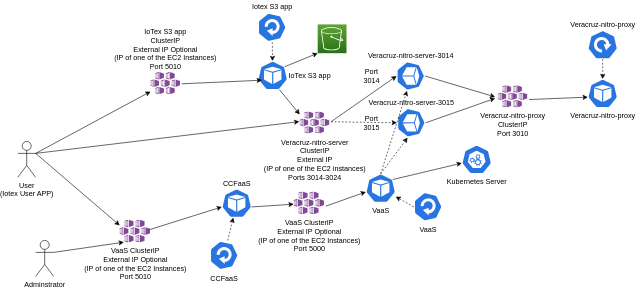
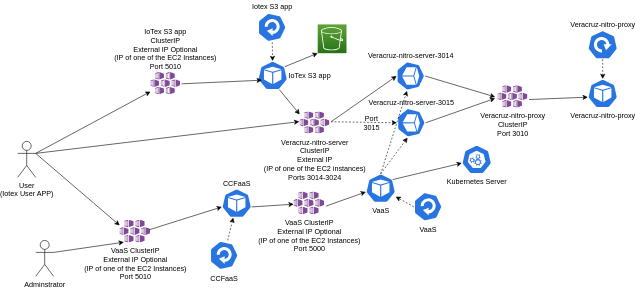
- <mxCell id="10" value="Port 3014" style="text;html=1;strokeColor=none;fillColor=none;align=center;verticalAlign=middle;whiteSpace=wrap;rounded=0;" parent="1" vertex="1"><mxGeometry x="590" y="116" width="40" height="20" as="geometry" /></mxCell>
